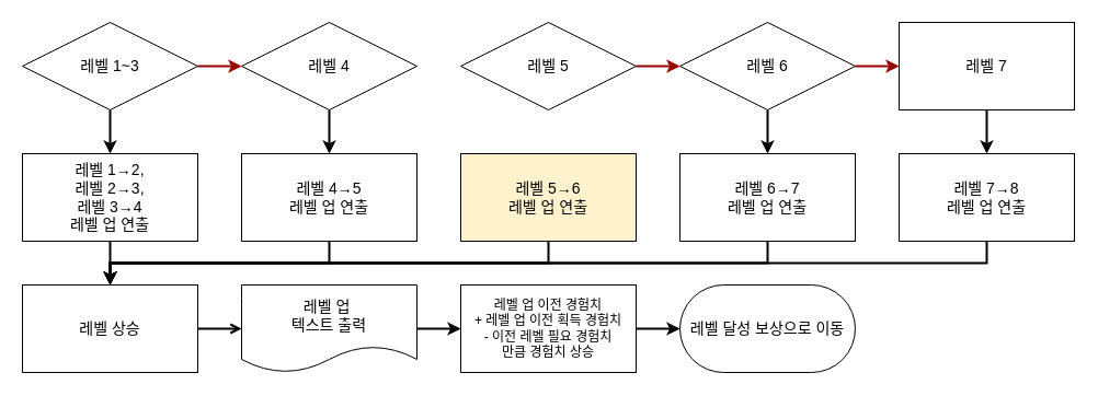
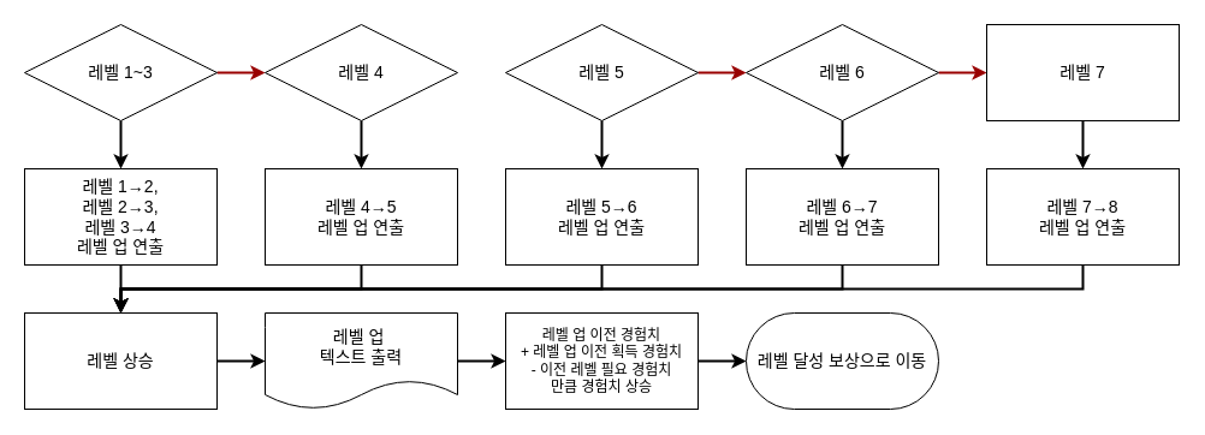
+ <mxCell id="8" style="edgeStyle=orthogonalEdgeStyle;rounded=0;orthogonalLoop=1;jettySize=auto;html=1;exitX=0.5;exitY=1;exitDx=0;exitDy=0;entryX=0.5;entryY=0;entryDx=0;entryDy=0;strokeWidth=2;fontSize=14;" parent="1" source="9" target="20" edge="1"><mxGeometry relative="1" as="geometry" /></mxCell>
- <mxCell id="20" value="레벨 5→6&lt;br style=&quot;font-size: 14px;&quot;&gt;레벨 업 연출" style="whiteSpace=wrap;html=1;fontSize=14;fillColor=#fff2cc;" parent="1" vertex="1"><mxGeometry x="420" y="140" width="160" height="80" as="geometry" /></mxCell>
+ <mxCell id="20" value="레벨 5→6&lt;br style=&quot;font-size: 14px;&quot;&gt;레벨 업 연출" style="whiteSpace=wrap;html=1;fontSize=14;" parent="1" vertex="1"><mxGeometry x="420" y="140" width="160" height="80" as="geometry" /></mxCell>
- <mxCell id="25" style="edgeStyle=orthogonalEdgeStyle;rounded=0;orthogonalLoop=1;jettySize=auto;html=1;exitX=1;exitY=0.5;exitDx=0;exitDy=0;entryX=0;entryY=0.5;entryDx=0;entryDy=0;strokeWidth=2;fontSize=14;endArrow=open;" parent="1" source="26" target="28" edge="1"><mxGeometry relative="1" as="geometry" /></mxCell>
+ <mxCell id="25" style="edgeStyle=orthogonalEdgeStyle;rounded=0;orthogonalLoop=1;jettySize=auto;html=1;exitX=1;exitY=0.5;exitDx=0;exitDy=0;entryX=0;entryY=0.5;entryDx=0;entryDy=0;strokeWidth=2;fontSize=14;" parent="1" source="26" target="28" edge="1"><mxGeometry relative="1" as="geometry" /></mxCell>
